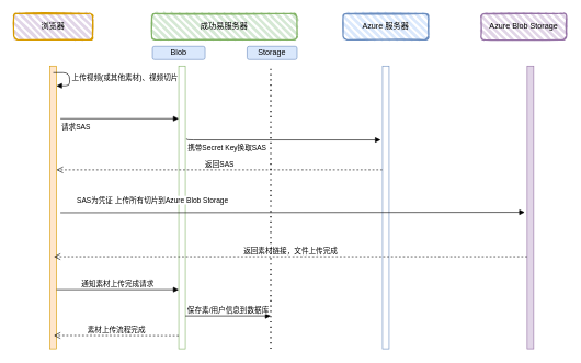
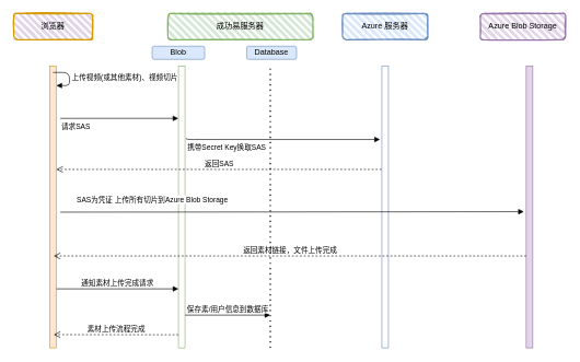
- <mxCell id="3" value="成功易服务器" style="rounded=1;whiteSpace=wrap;html=1;strokeWidth=2;fillWeight=4;hachureGap=8;hachureAngle=45;fillColor=#d5e8d4;strokeColor=#82b366;sketch=1;" parent="1" vertex="1"><mxGeometry x="230" y="20" width="221" height="40" as="geometry" /></mxCell>
+ <mxCell id="3" value="成功易服务器" style="rounded=1;whiteSpace=wrap;html=1;strokeWidth=2;fillWeight=4;hachureGap=8;hachureAngle=45;fillColor=#d5e8d4;strokeColor=#82b366;sketch=1;" parent="1" vertex="1"><mxGeometry x="255" y="20" width="221" height="40" as="geometry" /></mxCell>
- <mxCell id="17" value="Storage" style="rounded=1;whiteSpace=wrap;html=1;fillColor=#dae8fc;strokeColor=#6c8ebf;" vertex="1" parent="1"><mxGeometry x="375" y="70" width="76" height="20" as="geometry" /></mxCell>
+ <mxCell id="17" value="Database" style="rounded=1;whiteSpace=wrap;html=1;fillColor=#dae8fc;strokeColor=#6c8ebf;" vertex="1" parent="1"><mxGeometry x="375" y="70" width="76" height="20" as="geometry" /></mxCell>
